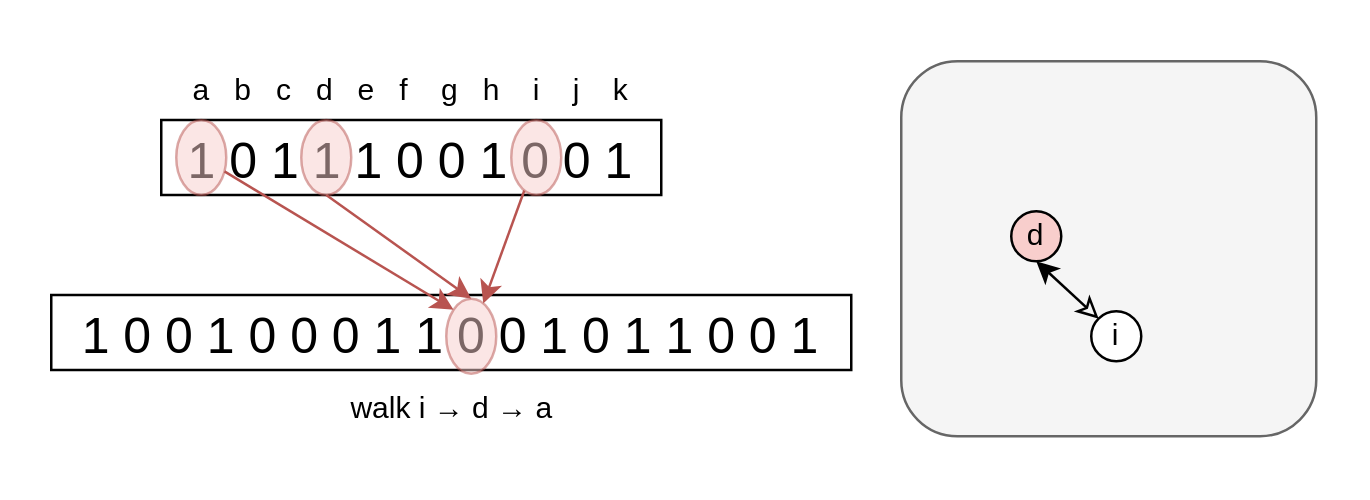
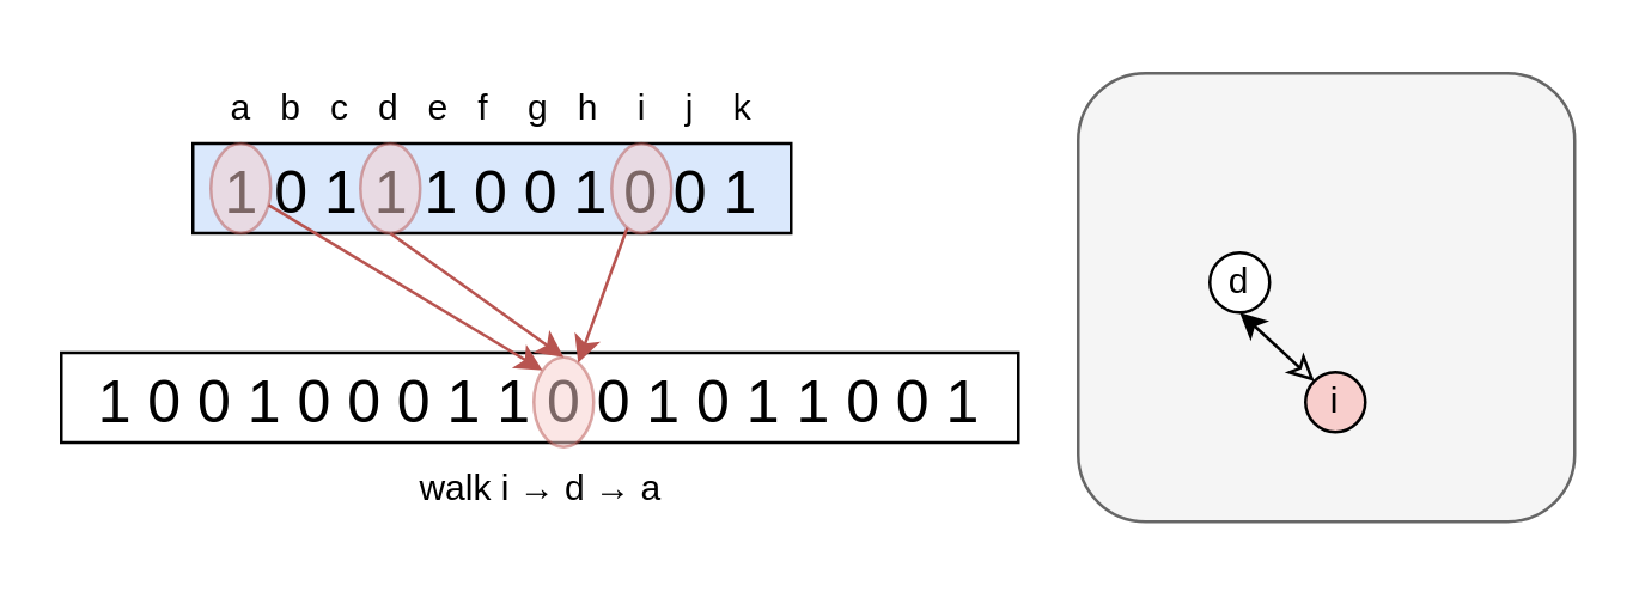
- <mxCell id="3" value="&lt;font style=&quot;font-size: 20px;&quot;&gt;1 0 1 1 1 0 0 1 0 0 1&lt;/font&gt;" style="whiteSpace=wrap;html=1;" parent="1" vertex="1"><mxGeometry x="64" y="47.5" width="200" height="30" as="geometry" /></mxCell>
+ <mxCell id="3" value="&lt;font style=&quot;font-size: 20px;&quot;&gt;1 0 1 1 1 0 0 1 0 0 1&lt;/font&gt;" style="whiteSpace=wrap;html=1;fillColor=#dae8fc;" parent="1" vertex="1"><mxGeometry x="64" y="47.5" width="200" height="30" as="geometry" /></mxCell>
- <mxCell id="15" value="d" style="ellipse;whiteSpace=wrap;html=1;fillColor=#f8cecc;" parent="1" vertex="1"><mxGeometry x="404" y="84" width="20" height="20" as="geometry" /></mxCell>
+ <mxCell id="15" value="d" style="ellipse;whiteSpace=wrap;html=1;" parent="1" vertex="1"><mxGeometry x="404" y="84" width="20" height="20" as="geometry" /></mxCell>
- <mxCell id="16" value="i" style="ellipse;whiteSpace=wrap;html=1;" parent="1" vertex="1"><mxGeometry x="436" y="124" width="20" height="20" as="geometry" /></mxCell>
+ <mxCell id="16" value="i" style="ellipse;whiteSpace=wrap;html=1;fillColor=#f8cecc;" parent="1" vertex="1"><mxGeometry x="436" y="124" width="20" height="20" as="geometry" /></mxCell>
